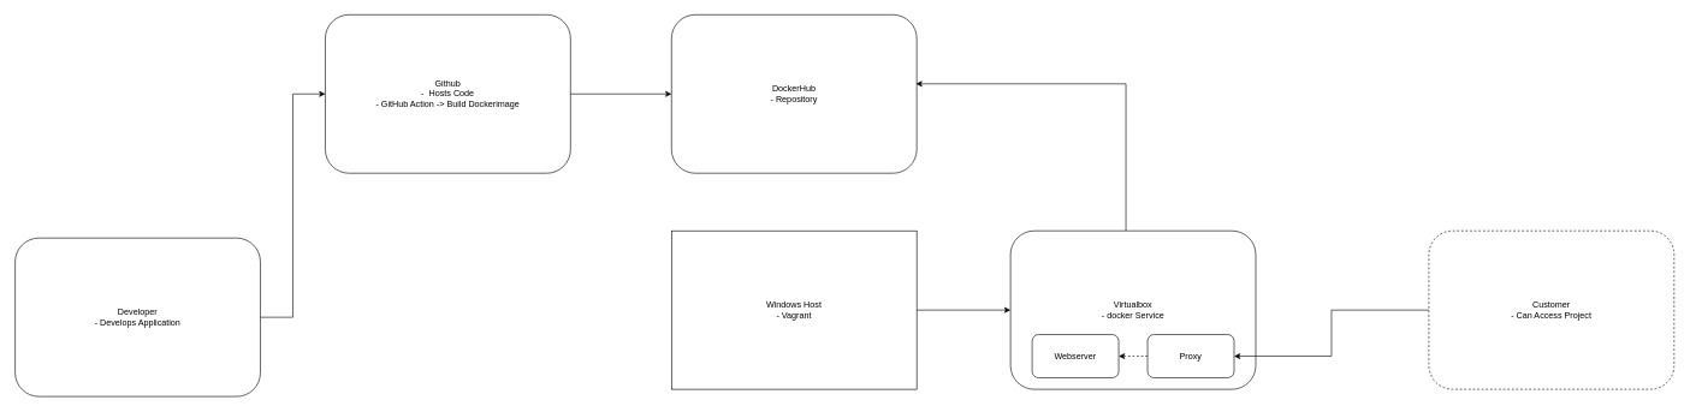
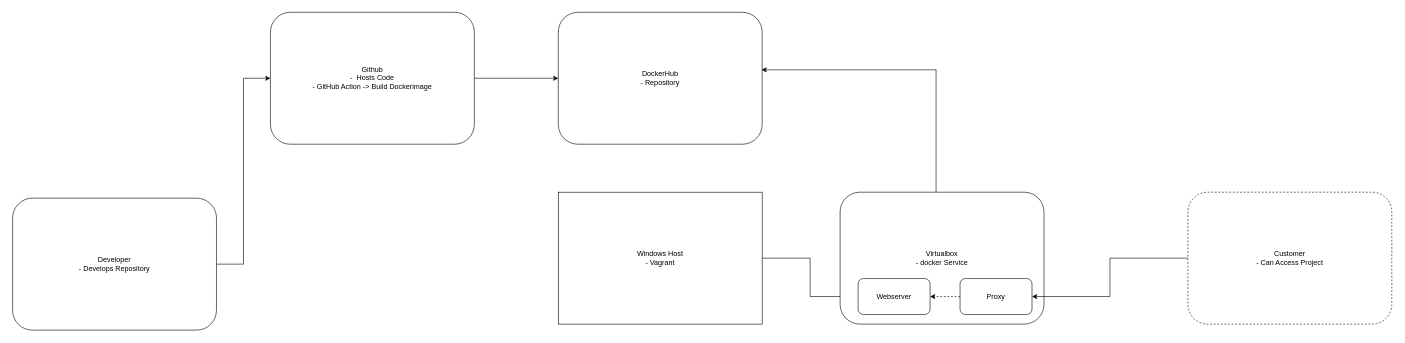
- <mxCell id="5" style="edgeStyle=orthogonalEdgeStyle;rounded=0;orthogonalLoop=1;jettySize=auto;html=1;" edge="1" parent="1" source="6" target="8"><mxGeometry relative="1" as="geometry" /></mxCell>
+ <mxCell id="5" style="edgeStyle=orthogonalEdgeStyle;rounded=0;orthogonalLoop=1;jettySize=auto;html=1;" edge="1" parent="1" source="6" target="9"><mxGeometry relative="1" as="geometry" /></mxCell>
- <mxCell id="13" value="&lt;div&gt;Developer&lt;br&gt;- Develops Application&lt;br&gt;&lt;/div&gt;" style="rounded=1;whiteSpace=wrap;html=1;" vertex="1" parent="1"><mxGeometry x="20" y="330" width="340" height="220" as="geometry" /></mxCell>
+ <mxCell id="13" value="&lt;div&gt;Developer&lt;br&gt;- Develops Repository&lt;br&gt;&lt;/div&gt;" style="rounded=1;whiteSpace=wrap;html=1;" vertex="1" parent="1"><mxGeometry x="20" y="330" width="340" height="220" as="geometry" /></mxCell>
- <mxCell id="11" value="Proxy" style="rounded=1;whiteSpace=wrap;html=1;" vertex="1" parent="1"><mxGeometry x="1590" y="464" width="120" height="60" as="geometry" /></mxCell>
+ <mxCell id="11" value="Proxy" style="rounded=1;whiteSpace=wrap;html=1;" vertex="1" parent="1"><mxGeometry x="1600" y="464" width="120" height="60" as="geometry" /></mxCell>
